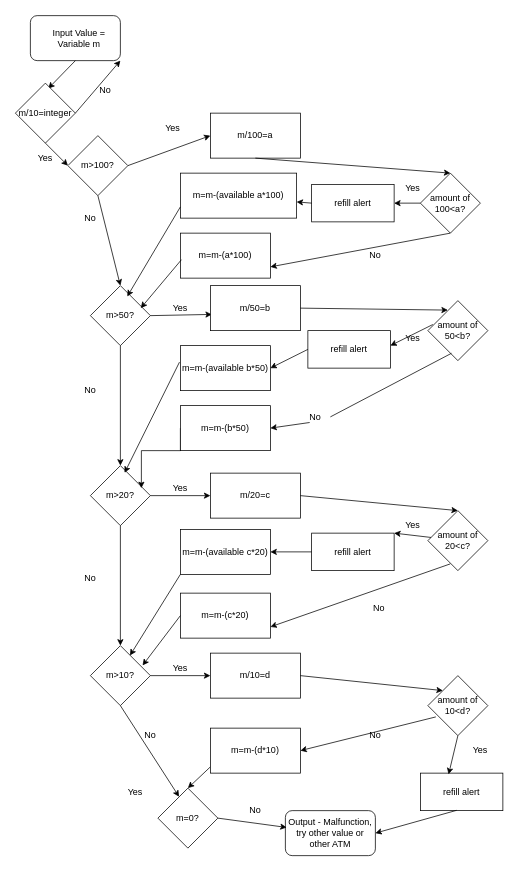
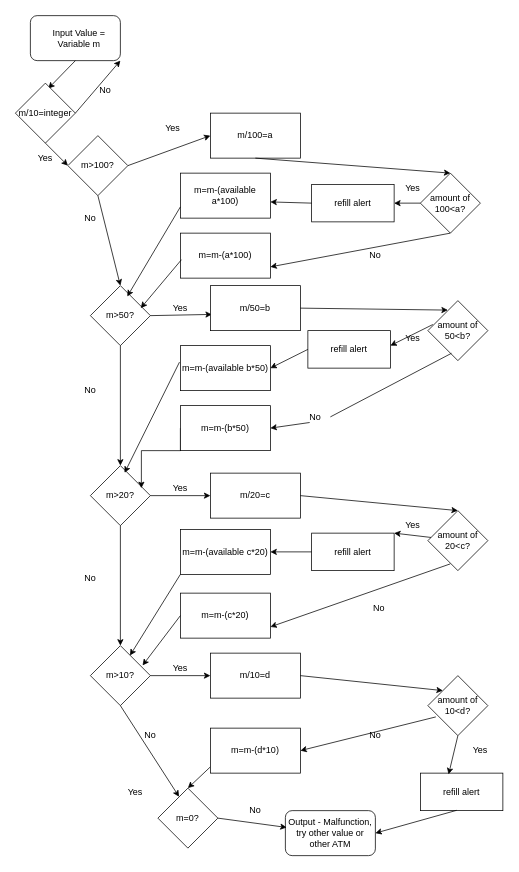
- <mxCell id="30" value="m=m-(available a*100)" style="rounded=0;whiteSpace=wrap;html=1;" parent="1" vertex="1"><mxGeometry x="240" y="230" width="155" height="60" as="geometry" /></mxCell>
+ <mxCell id="30" value="m=m-(available a*100)" style="rounded=0;whiteSpace=wrap;html=1;" parent="1" vertex="1"><mxGeometry x="240" y="230" width="120" height="60" as="geometry" /></mxCell>
